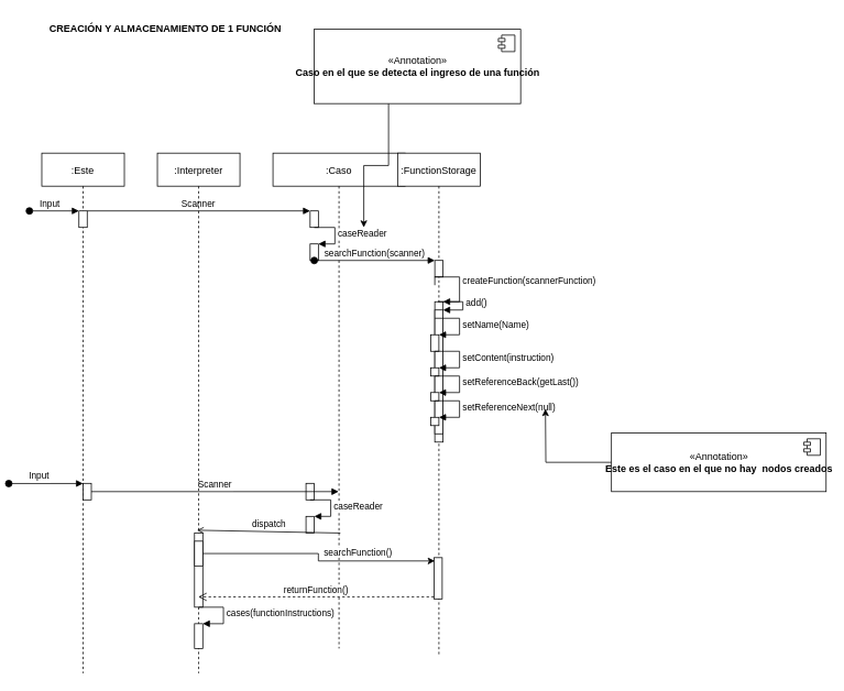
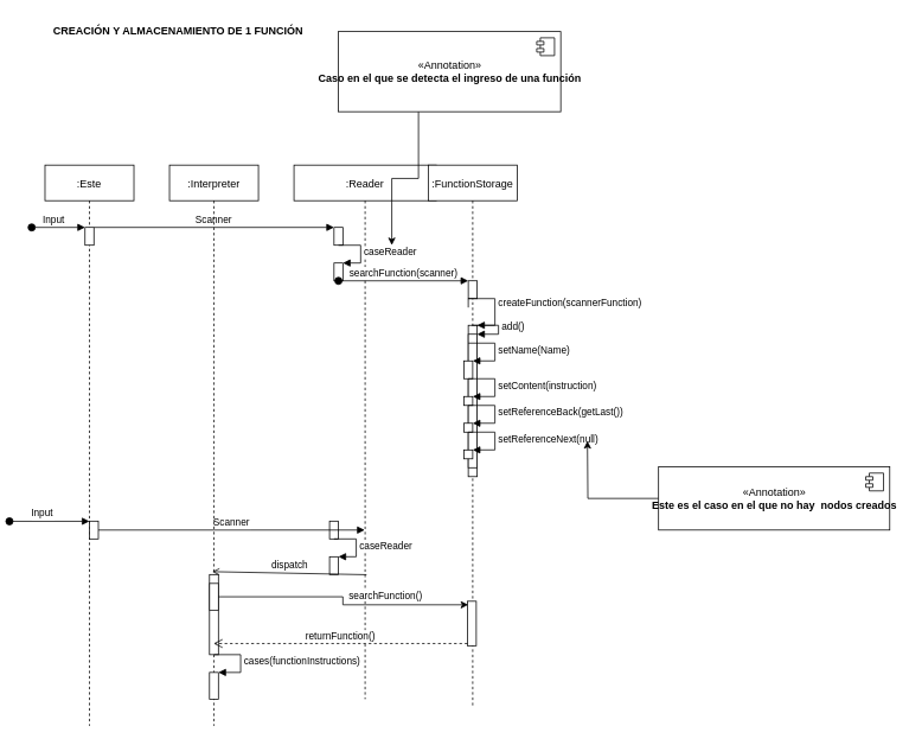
- <mxCell id="7" value=":Caso" style="shape=umlLifeline;perimeter=lifelinePerimeter;container=1;collapsible=0;recursiveResize=0;rounded=0;shadow=0;strokeWidth=1;" parent="1" vertex="1"><mxGeometry x="300" y="185" width="160" height="600" as="geometry" /></mxCell>
+ <mxCell id="7" value=":Reader" style="shape=umlLifeline;perimeter=lifelinePerimeter;container=1;collapsible=0;recursiveResize=0;rounded=0;shadow=0;strokeWidth=1;" parent="1" vertex="1"><mxGeometry x="300" y="185" width="160" height="600" as="geometry" /></mxCell>
